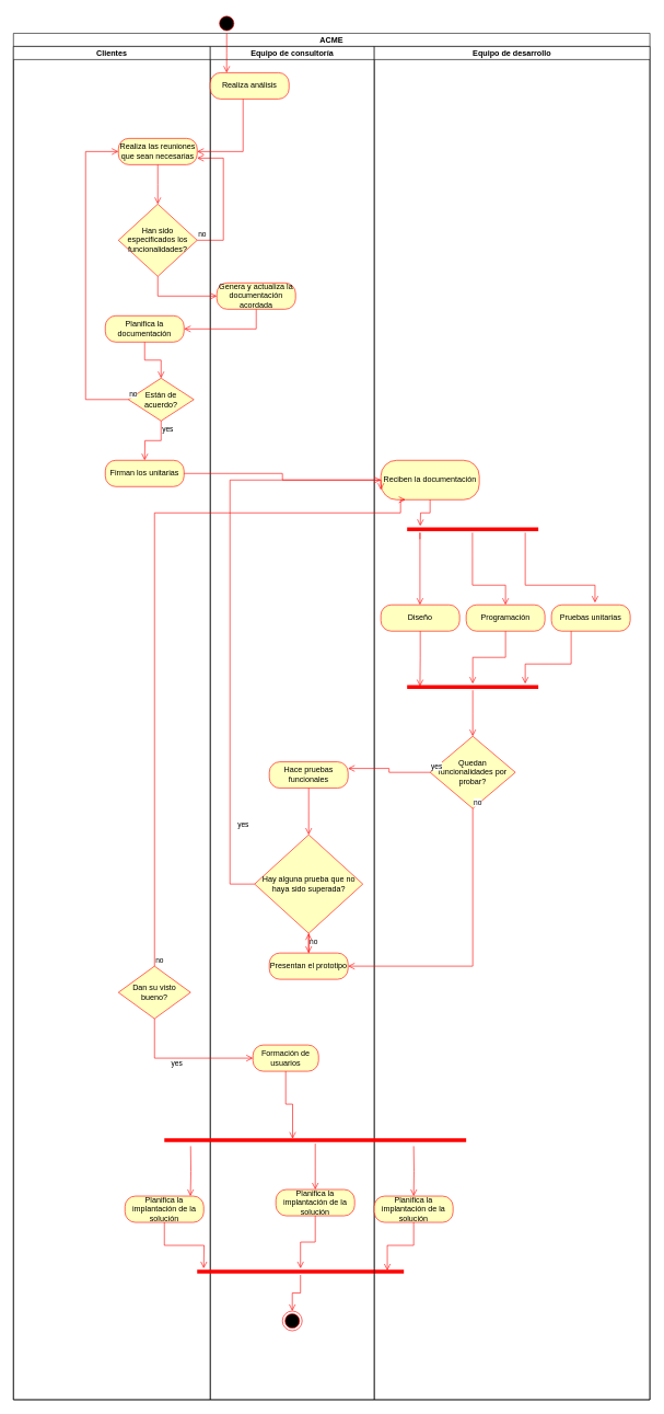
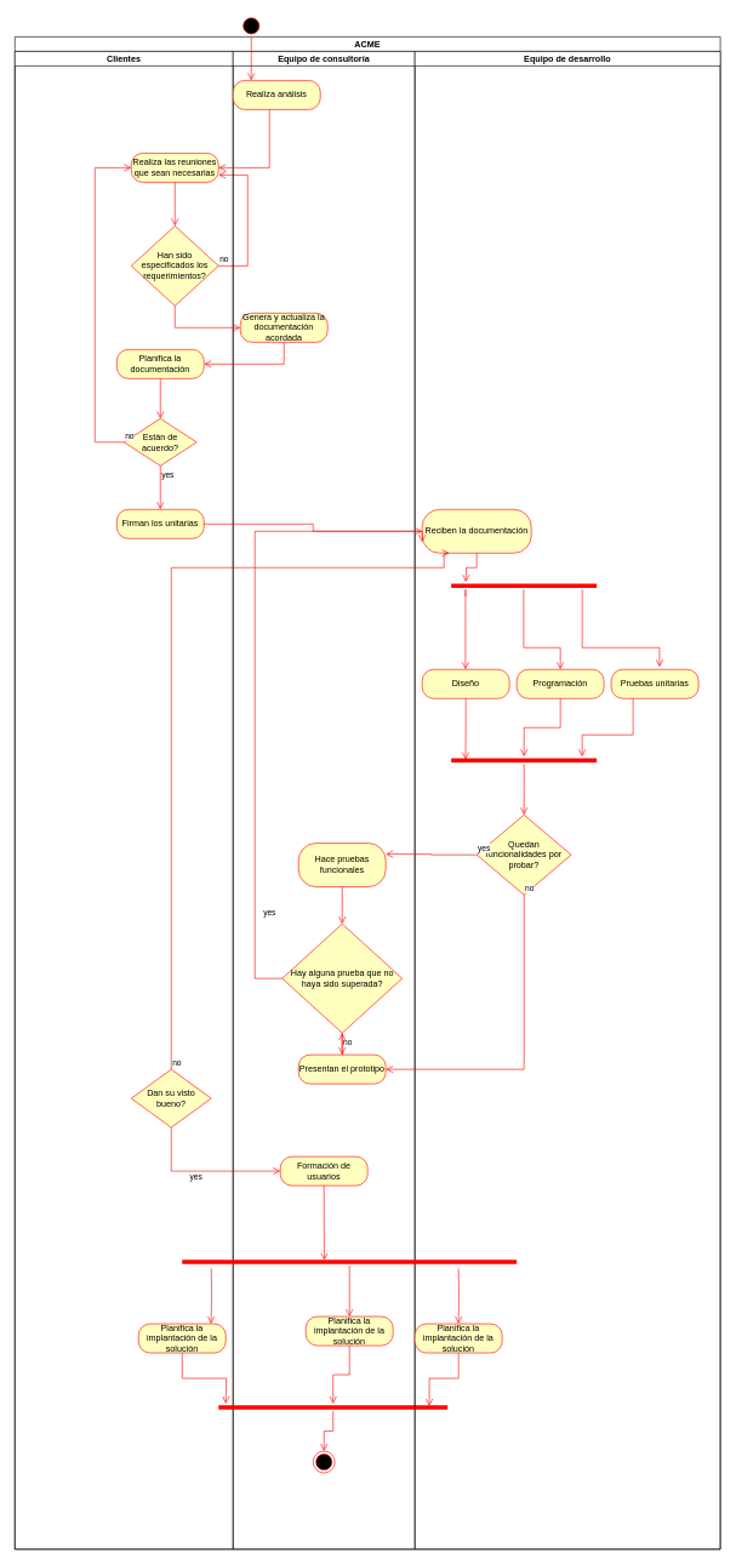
- <mxCell id="6" value="Han sido especificados los funcionalidades?" style="rhombus;whiteSpace=wrap;html=1;fillColor=#ffffc0;strokeColor=#ff0000;" vertex="1" parent="3"><mxGeometry x="160" y="240" width="120" height="110" as="geometry" /></mxCell>
+ <mxCell id="6" value="Han sido especificados los requerimientos?" style="rhombus;whiteSpace=wrap;html=1;fillColor=#ffffc0;strokeColor=#ff0000;" vertex="1" parent="3"><mxGeometry x="160" y="240" width="120" height="110" as="geometry" /></mxCell>
- <mxCell id="10" value="Están de acuerdo?" style="rhombus;whiteSpace=wrap;html=1;fillColor=#ffffc0;strokeColor=#ff0000;" vertex="1" parent="3"><mxGeometry x="175" y="505" width="100" height="65" as="geometry" /></mxCell>
+ <mxCell id="10" value="Están de acuerdo?" style="rhombus;whiteSpace=wrap;html=1;fillColor=#ffffc0;strokeColor=#ff0000;" vertex="1" parent="3"><mxGeometry x="150" y="505" width="100" height="65" as="geometry" /></mxCell>
- <mxCell id="21" value="Hace pruebas funcionales" style="rounded=1;whiteSpace=wrap;html=1;arcSize=40;fontColor=#000000;fillColor=#ffffc0;strokeColor=#ff0000;" vertex="1" parent="18"><mxGeometry x="90" y="1089" width="120" height="40" as="geometry" /></mxCell>
+ <mxCell id="21" value="Hace pruebas funcionales" style="rounded=1;whiteSpace=wrap;html=1;arcSize=40;fontColor=#000000;fillColor=#ffffc0;strokeColor=#ff0000;" vertex="1" parent="18"><mxGeometry x="90" y="1089" width="120" height="60" as="geometry" /></mxCell>
- <mxCell id="26" value="Formación de usuarios" style="rounded=1;whiteSpace=wrap;html=1;arcSize=40;fontColor=#000000;fillColor=#ffffc0;strokeColor=#ff0000;" vertex="1" parent="18"><mxGeometry x="65" y="1520" width="100" height="40" as="geometry" /></mxCell>
+ <mxCell id="26" value="Formación de usuarios" style="rounded=1;whiteSpace=wrap;html=1;arcSize=40;fontColor=#000000;fillColor=#ffffc0;strokeColor=#ff0000;" vertex="1" parent="18"><mxGeometry x="65" y="1520" width="120" height="40" as="geometry" /></mxCell>
